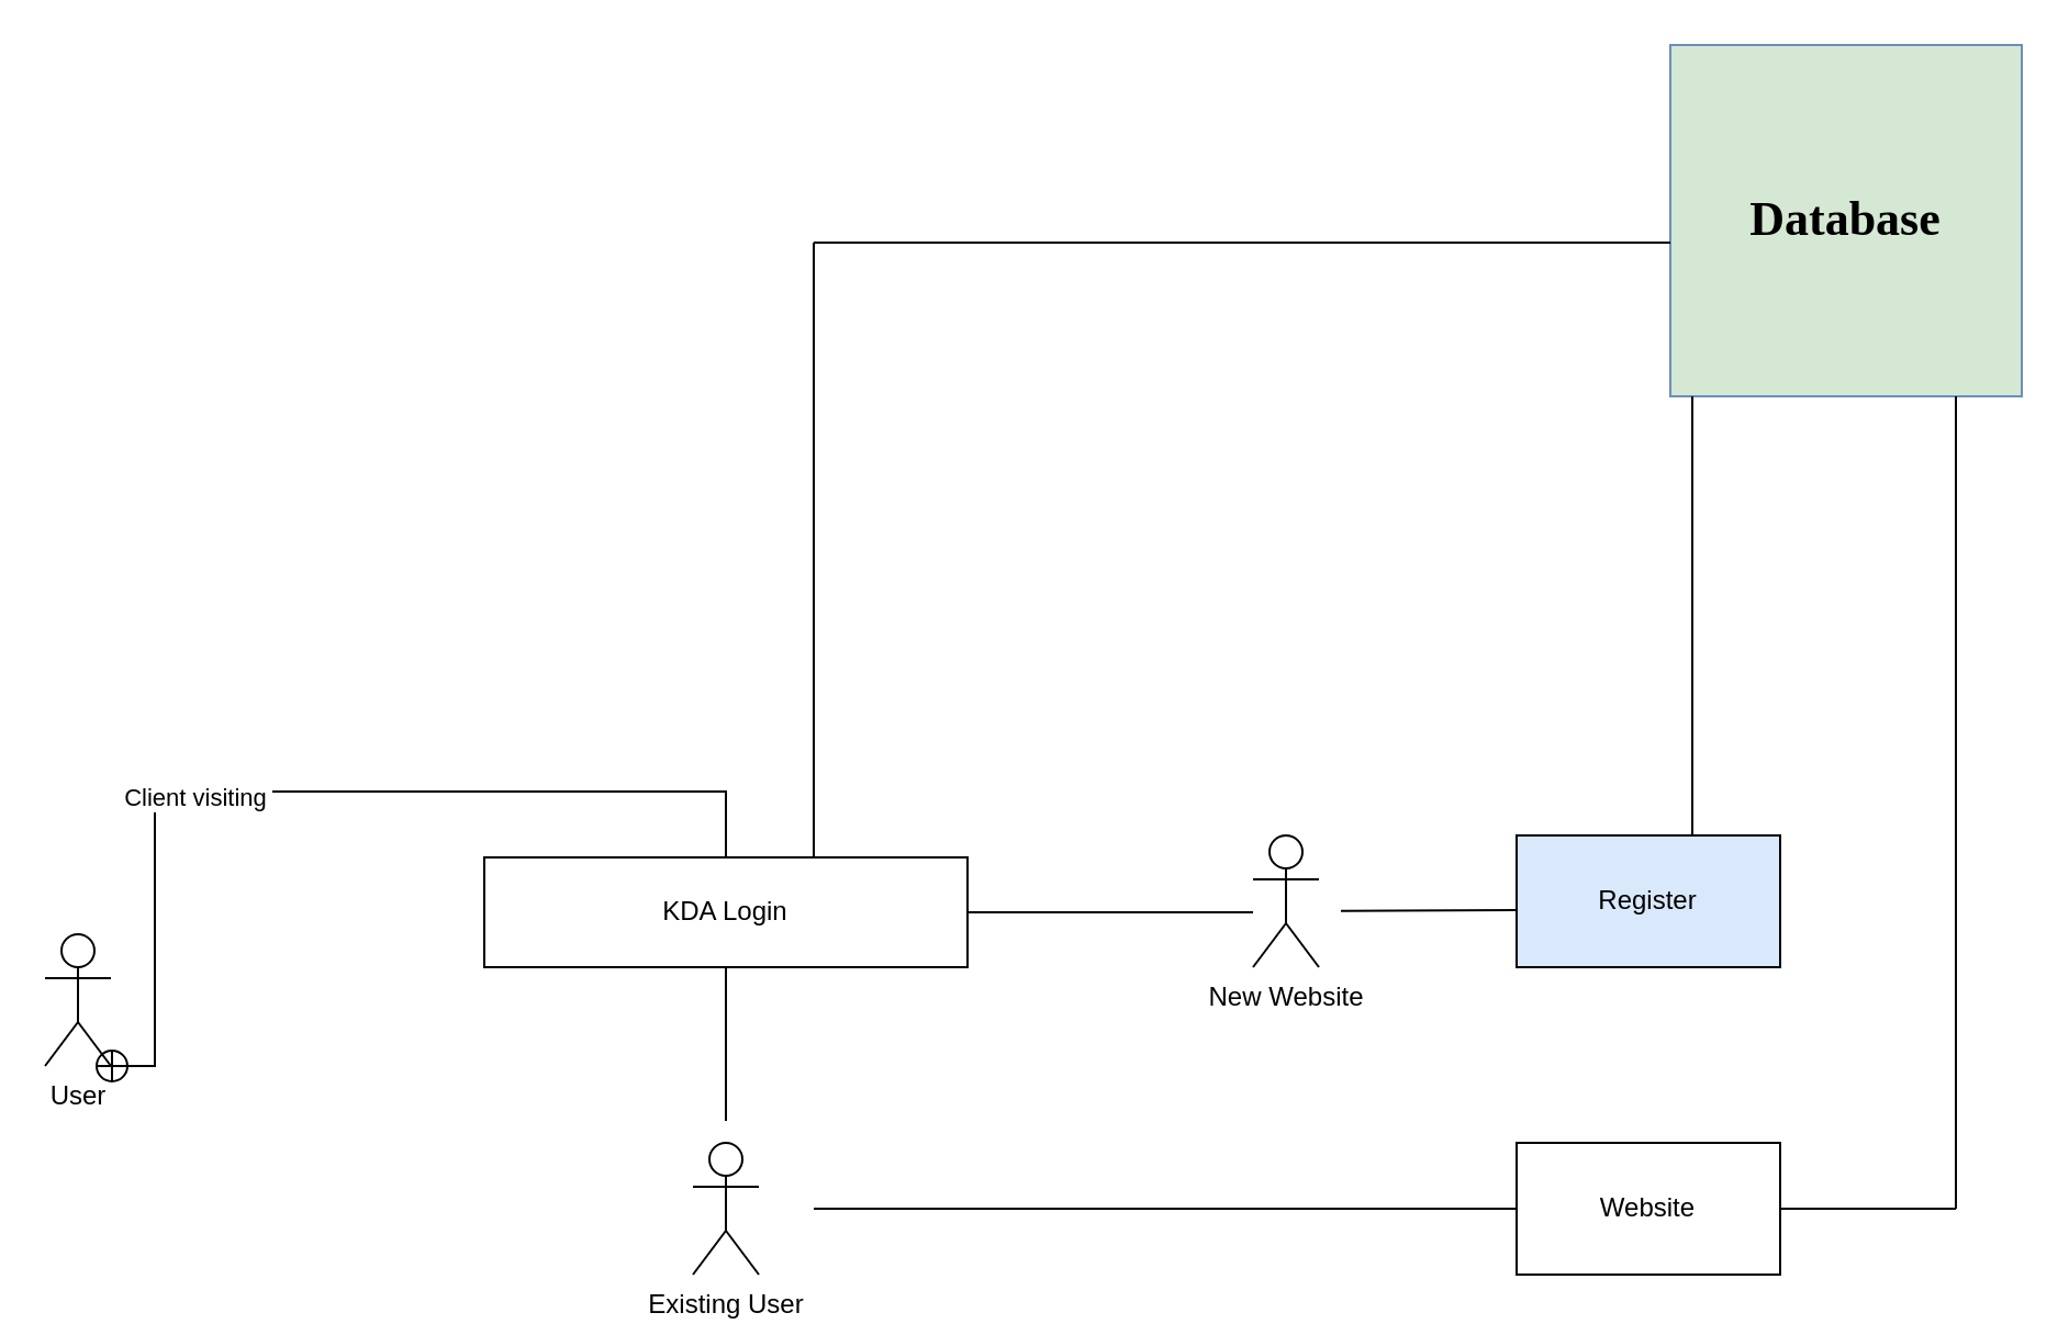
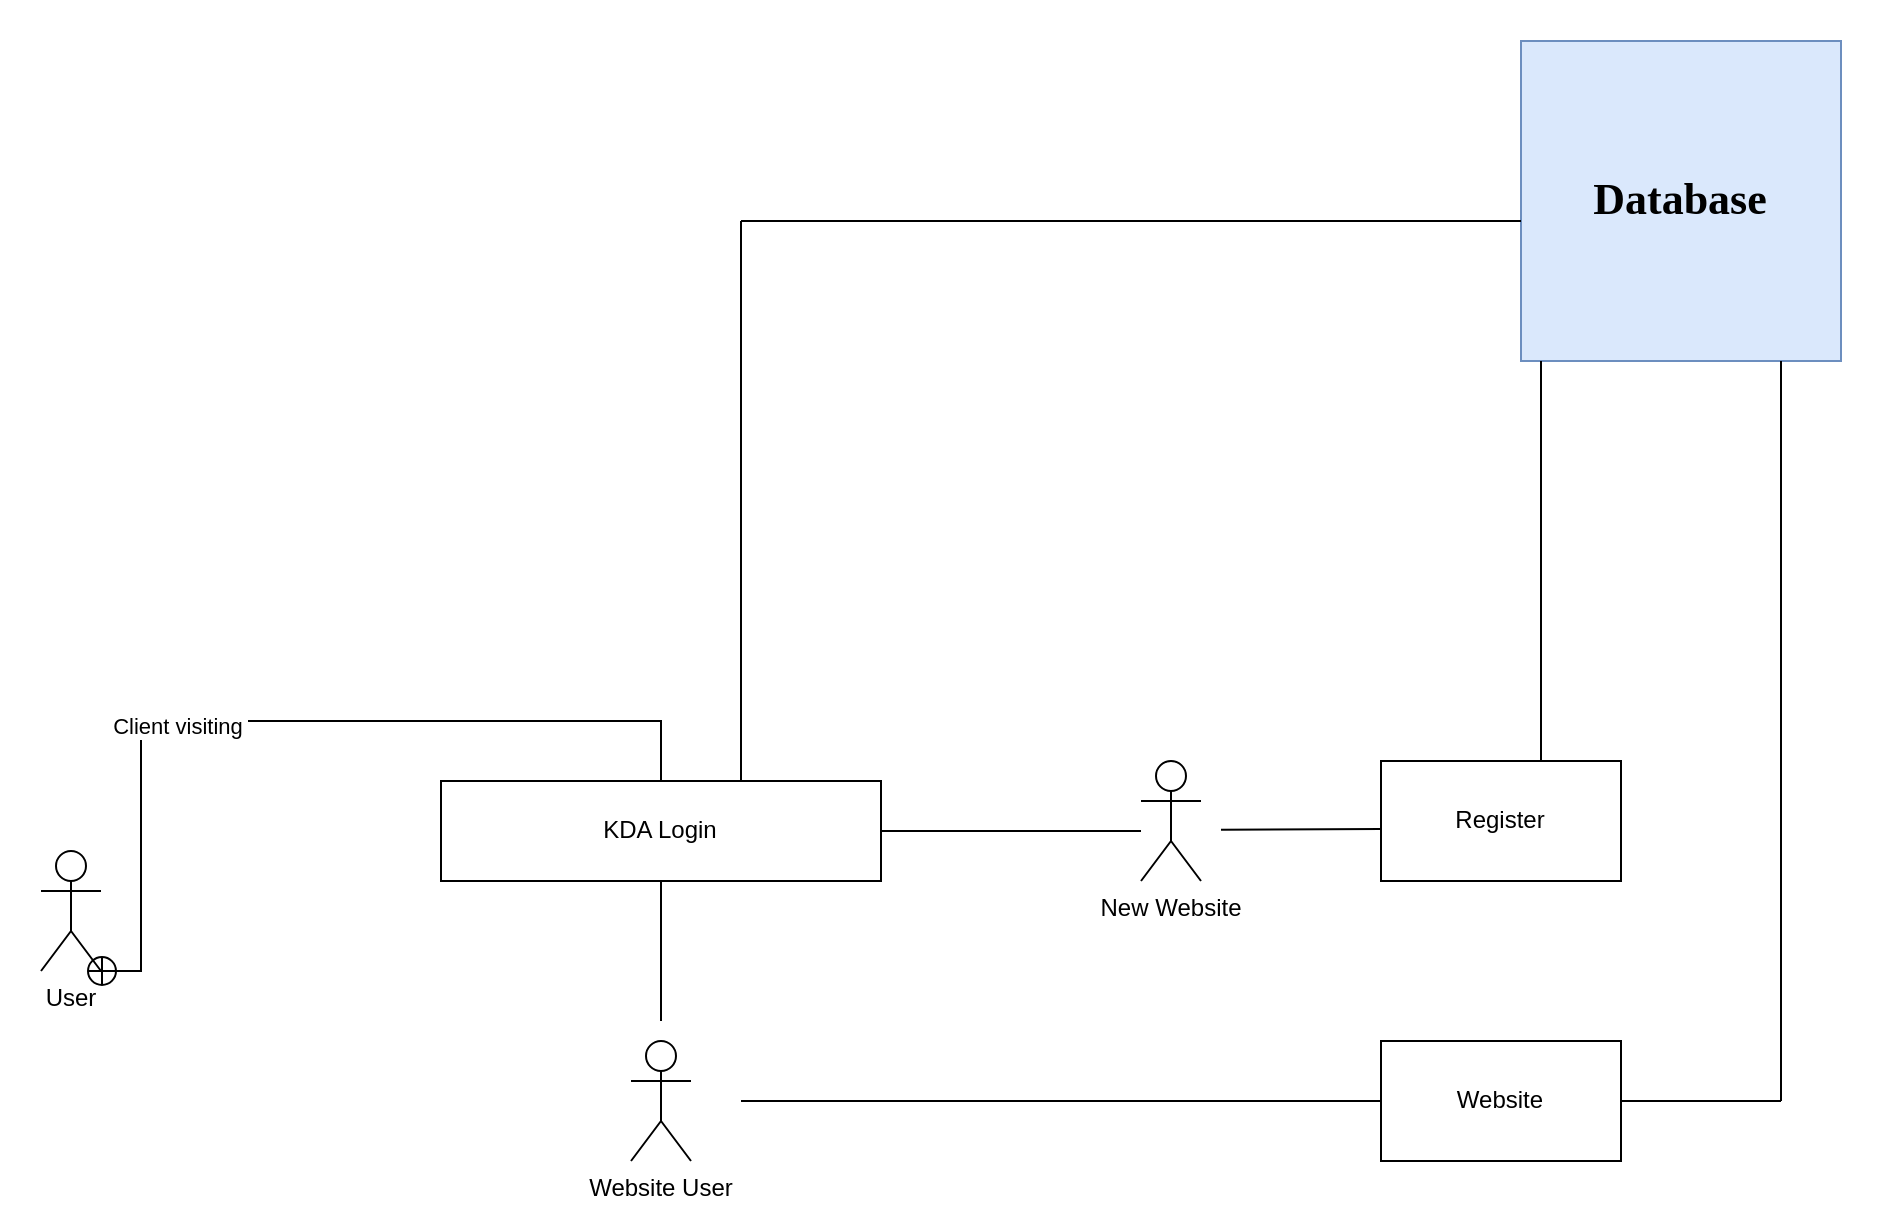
- <mxCell id="14" value="&lt;b&gt;&lt;font style=&quot;font-size: 22px&quot; face=&quot;Times New Roman&quot;&gt;Database&lt;/font&gt;&lt;/b&gt;" style="whiteSpace=wrap;html=1;aspect=fixed;strokeColor=#6c8ebf;fillColor=#d5e8d4;" vertex="1" parent="1"><mxGeometry x="760" y="20" width="160" height="160" as="geometry" /></mxCell>
+ <mxCell id="14" value="&lt;b&gt;&lt;font style=&quot;font-size: 22px&quot; face=&quot;Times New Roman&quot;&gt;Database&lt;/font&gt;&lt;/b&gt;" style="whiteSpace=wrap;html=1;aspect=fixed;strokeColor=#6c8ebf;fillColor=#dae8fc;" vertex="1" parent="1"><mxGeometry x="760" y="20" width="160" height="160" as="geometry" /></mxCell>
- <mxCell id="13" value="Register" style="rounded=0;whiteSpace=wrap;html=1;fillColor=#dae8fc;" vertex="1" parent="1"><mxGeometry x="690" y="380" width="120" height="60" as="geometry" /></mxCell>
+ <mxCell id="13" value="Register" style="rounded=0;whiteSpace=wrap;html=1;" vertex="1" parent="1"><mxGeometry x="690" y="380" width="120" height="60" as="geometry" /></mxCell>
- <mxCell id="8" value="Existing User" style="shape=umlActor;verticalLabelPosition=bottom;verticalAlign=top;html=1;outlineConnect=0;" vertex="1" parent="1"><mxGeometry x="315" y="520" width="30" height="60" as="geometry" /></mxCell>
+ <mxCell id="8" value="Website User" style="shape=umlActor;verticalLabelPosition=bottom;verticalAlign=top;html=1;outlineConnect=0;" vertex="1" parent="1"><mxGeometry x="315" y="520" width="30" height="60" as="geometry" /></mxCell>
